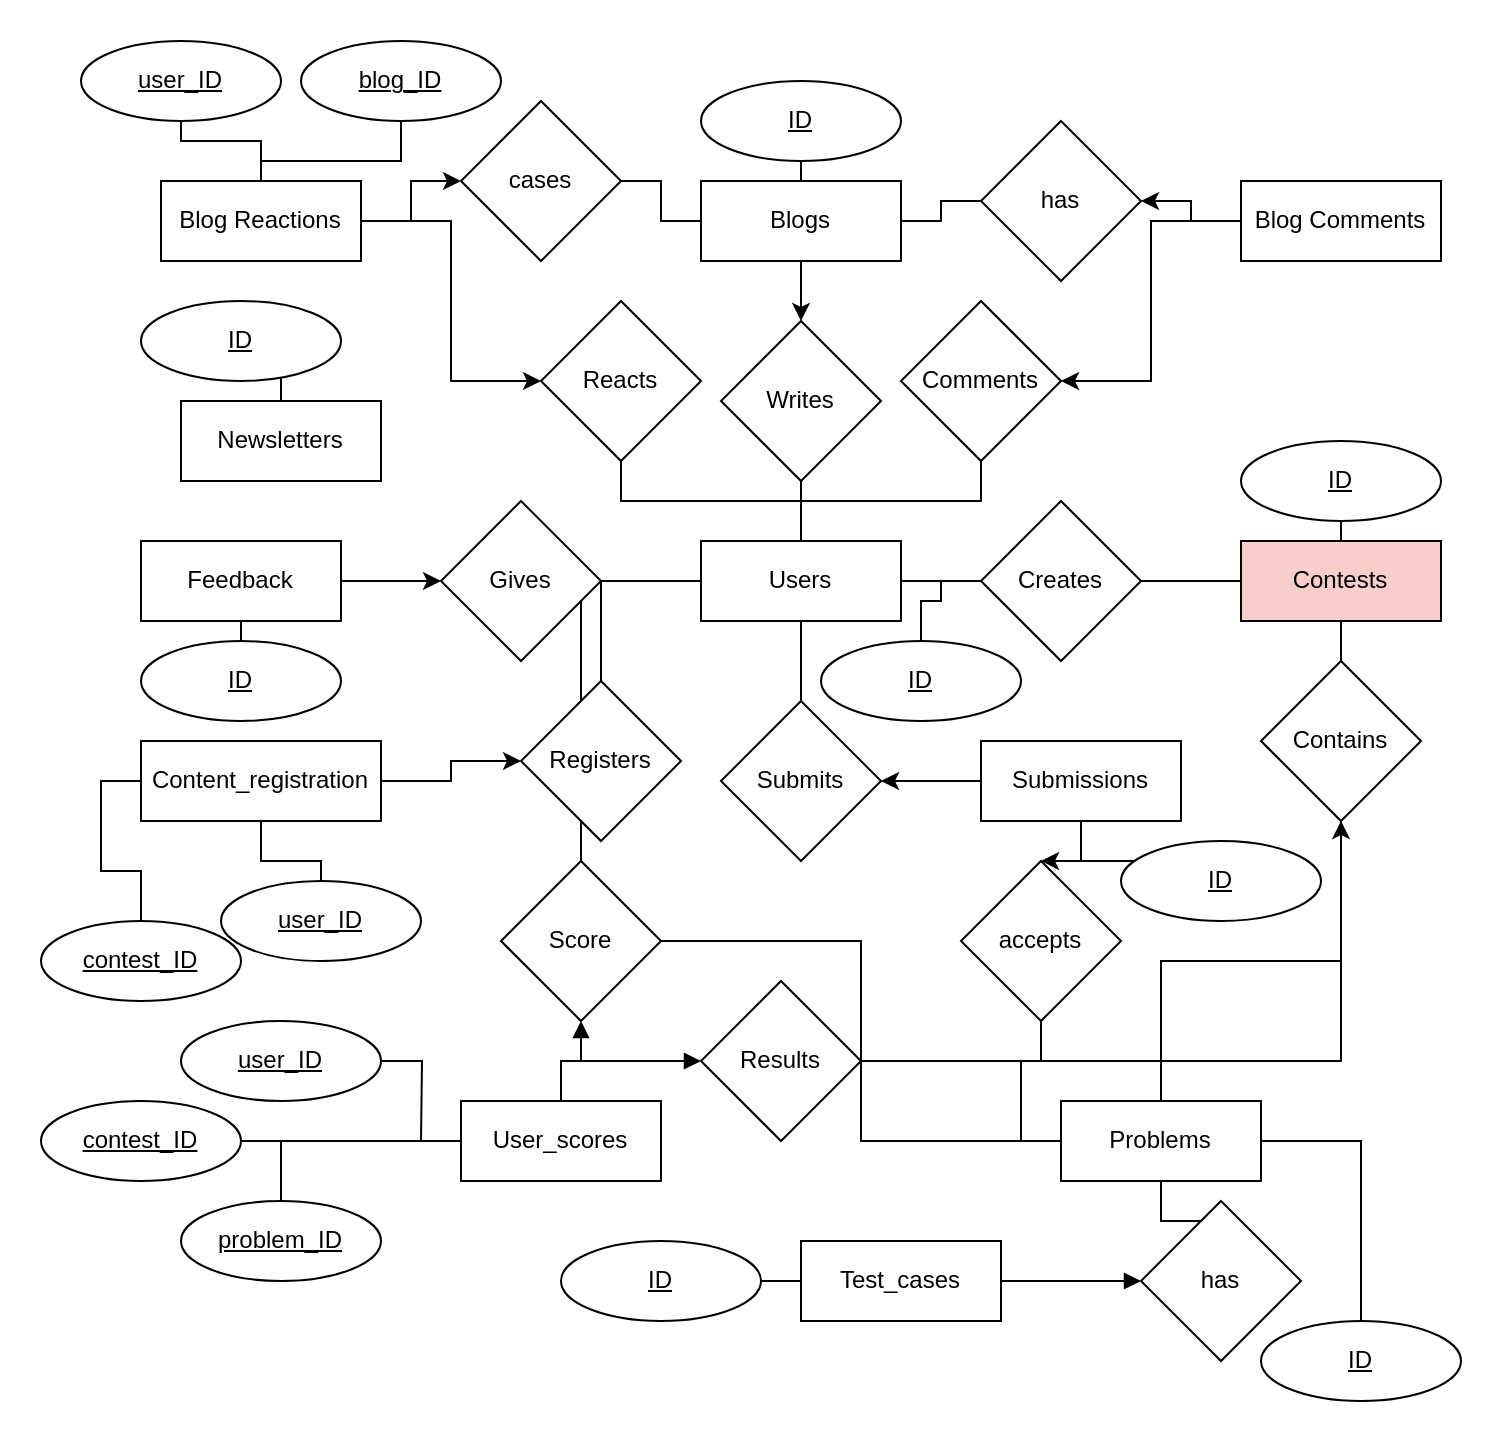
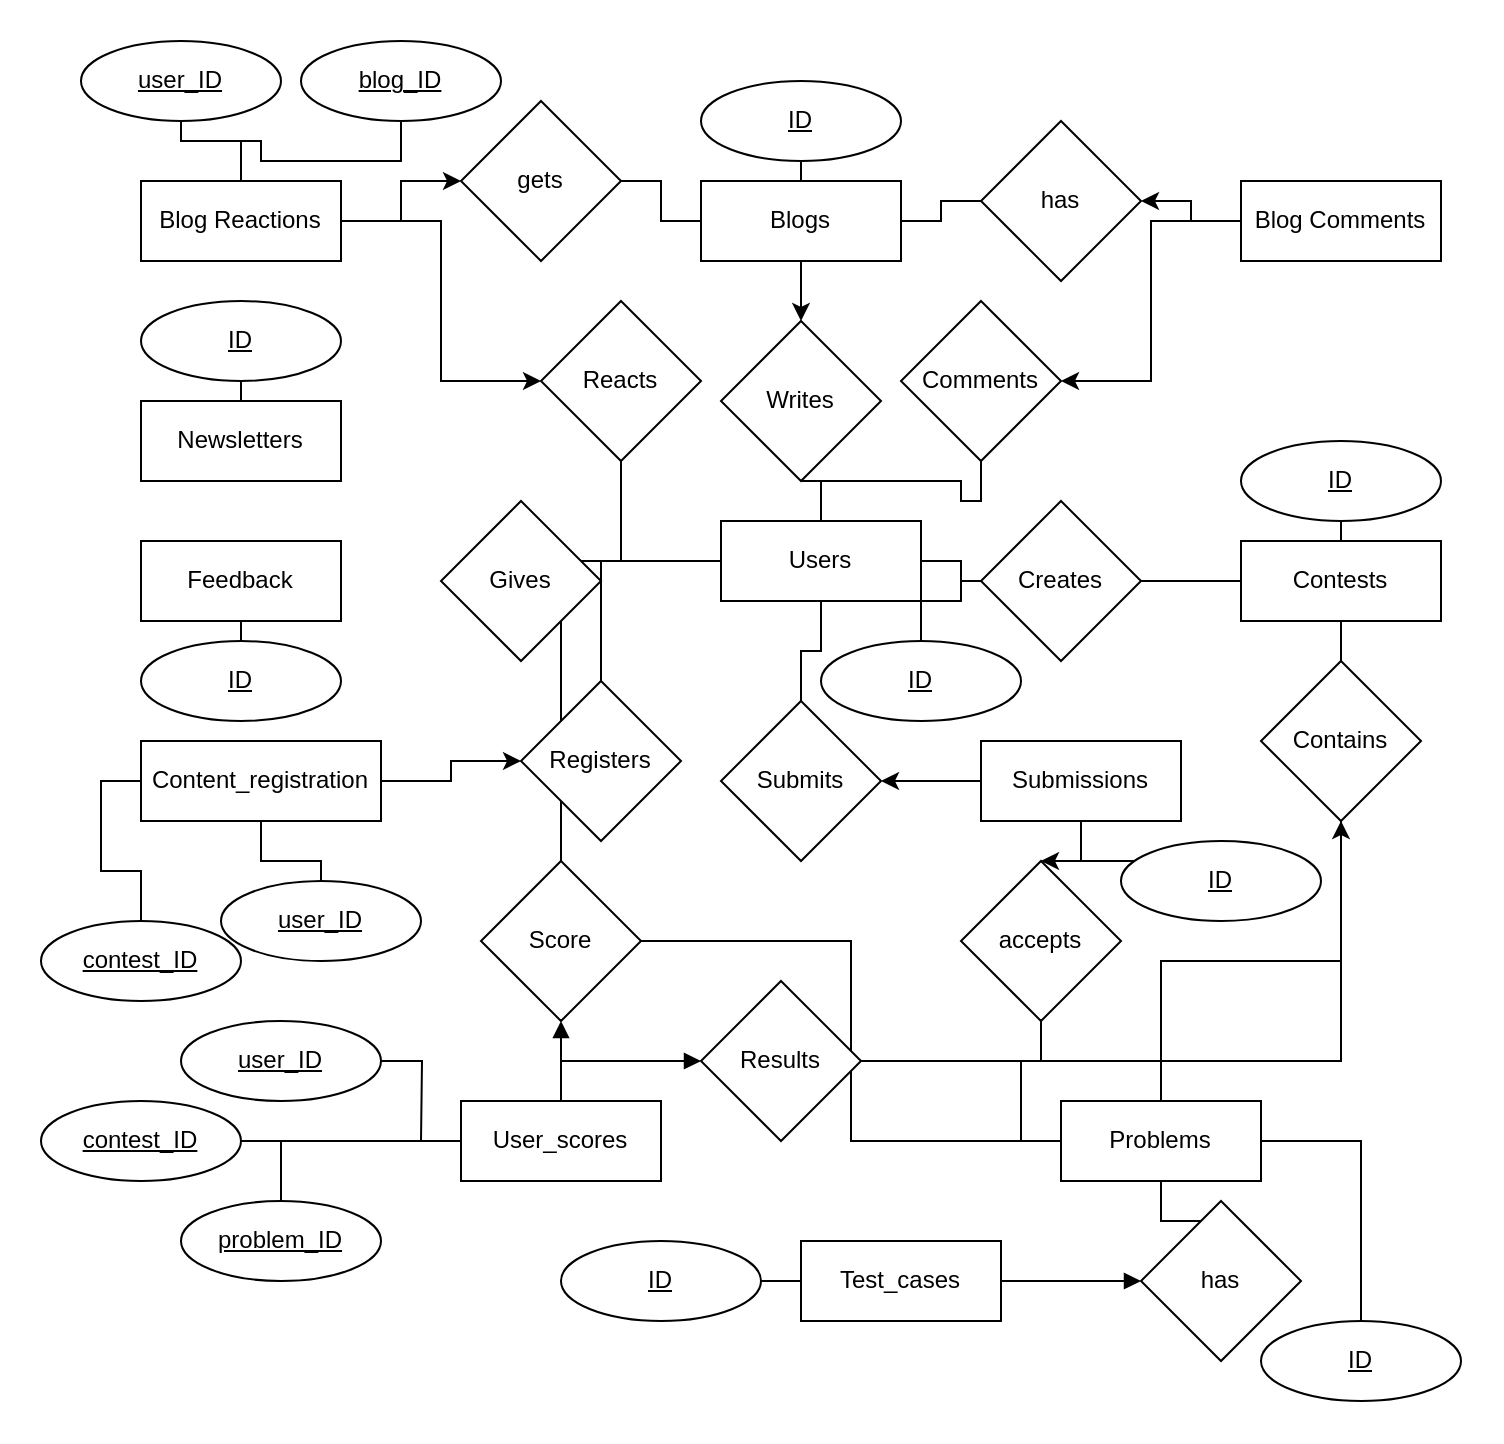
- <mxCell id="32" value="cases" style="rhombus;whiteSpace=wrap;html=1;" vertex="1" parent="1"><mxGeometry x="230" y="50" width="80" height="80" as="geometry" /></mxCell>
+ <mxCell id="32" value="gets" style="rhombus;whiteSpace=wrap;html=1;" vertex="1" parent="1"><mxGeometry x="230" y="50" width="80" height="80" as="geometry" /></mxCell>
- <mxCell id="35" value="&lt;div&gt;Blog Reactions&lt;/div&gt;" style="whiteSpace=wrap;html=1;" vertex="1" parent="1"><mxGeometry x="80" y="90" width="100" height="40" as="geometry" /></mxCell>
+ <mxCell id="35" value="&lt;div&gt;Blog Reactions&lt;/div&gt;" style="whiteSpace=wrap;html=1;" vertex="1" parent="1"><mxGeometry x="70" y="90" width="100" height="40" as="geometry" /></mxCell>
- <mxCell id="21" value="&lt;div&gt;Newsletters&lt;/div&gt;" style="whiteSpace=wrap;html=1;" vertex="1" parent="1"><mxGeometry x="90" y="200" width="100" height="40" as="geometry" /></mxCell>
+ <mxCell id="21" value="&lt;div&gt;Newsletters&lt;/div&gt;" style="whiteSpace=wrap;html=1;" vertex="1" parent="1"><mxGeometry x="70" y="200" width="100" height="40" as="geometry" /></mxCell>
- <mxCell id="10" value="" style="edgeStyle=orthogonalEdgeStyle;rounded=0;orthogonalLoop=1;jettySize=auto;html=1;endArrow=none;startFill=1;endFill=1;startArrow=classic;" edge="1" parent="1" source="11" target="13"><mxGeometry relative="1" as="geometry" /></mxCell>
- <mxCell id="9" value="&lt;div&gt;Users&lt;/div&gt;" style="whiteSpace=wrap;html=1;align=center;" vertex="1" parent="1"><mxGeometry x="350" y="270" width="100" height="40" as="geometry" /></mxCell>
+ <mxCell id="9" value="&lt;div&gt;Users&lt;/div&gt;" style="whiteSpace=wrap;html=1;align=center;" vertex="1" parent="1"><mxGeometry x="360" y="260" width="100" height="40" as="geometry" /></mxCell>
- <mxCell id="26" value="Contests" style="whiteSpace=wrap;html=1;fillColor=#f8cecc;" vertex="1" parent="1"><mxGeometry x="620" y="270" width="100" height="40" as="geometry" /></mxCell>
+ <mxCell id="26" value="Contests" style="whiteSpace=wrap;html=1;" vertex="1" parent="1"><mxGeometry x="620" y="270" width="100" height="40" as="geometry" /></mxCell>
- <mxCell id="55" value="Score" style="rhombus;whiteSpace=wrap;html=1;" vertex="1" parent="1"><mxGeometry x="250" y="430" width="80" height="80" as="geometry" /></mxCell>
+ <mxCell id="55" value="Score" style="rhombus;whiteSpace=wrap;html=1;" vertex="1" parent="1"><mxGeometry x="240" y="430" width="80" height="80" as="geometry" /></mxCell>
